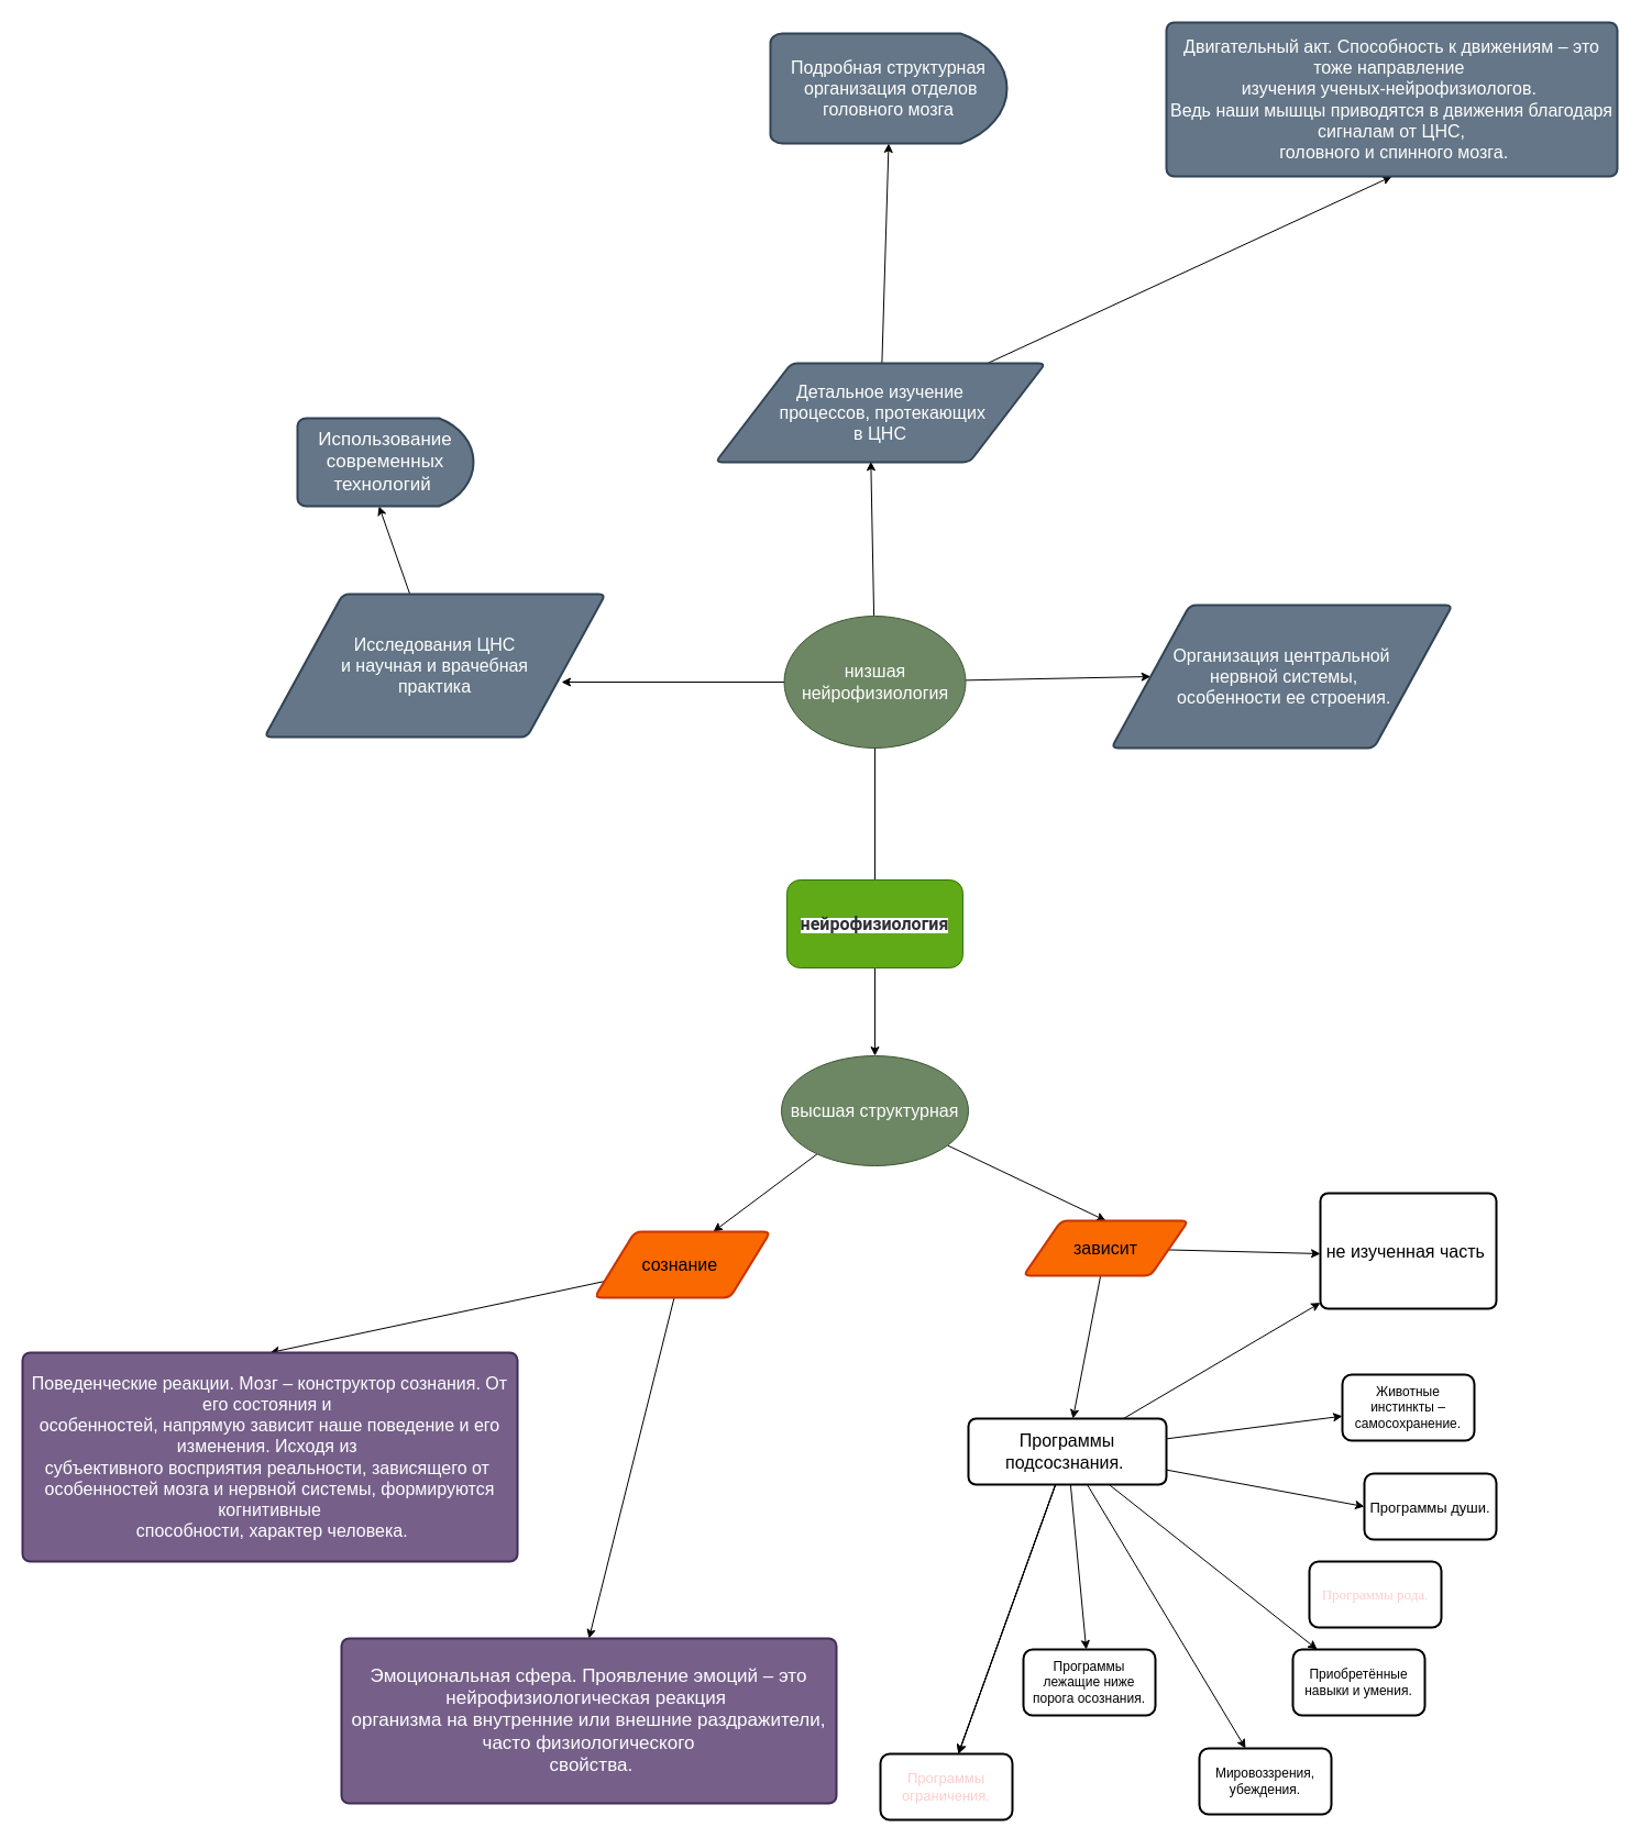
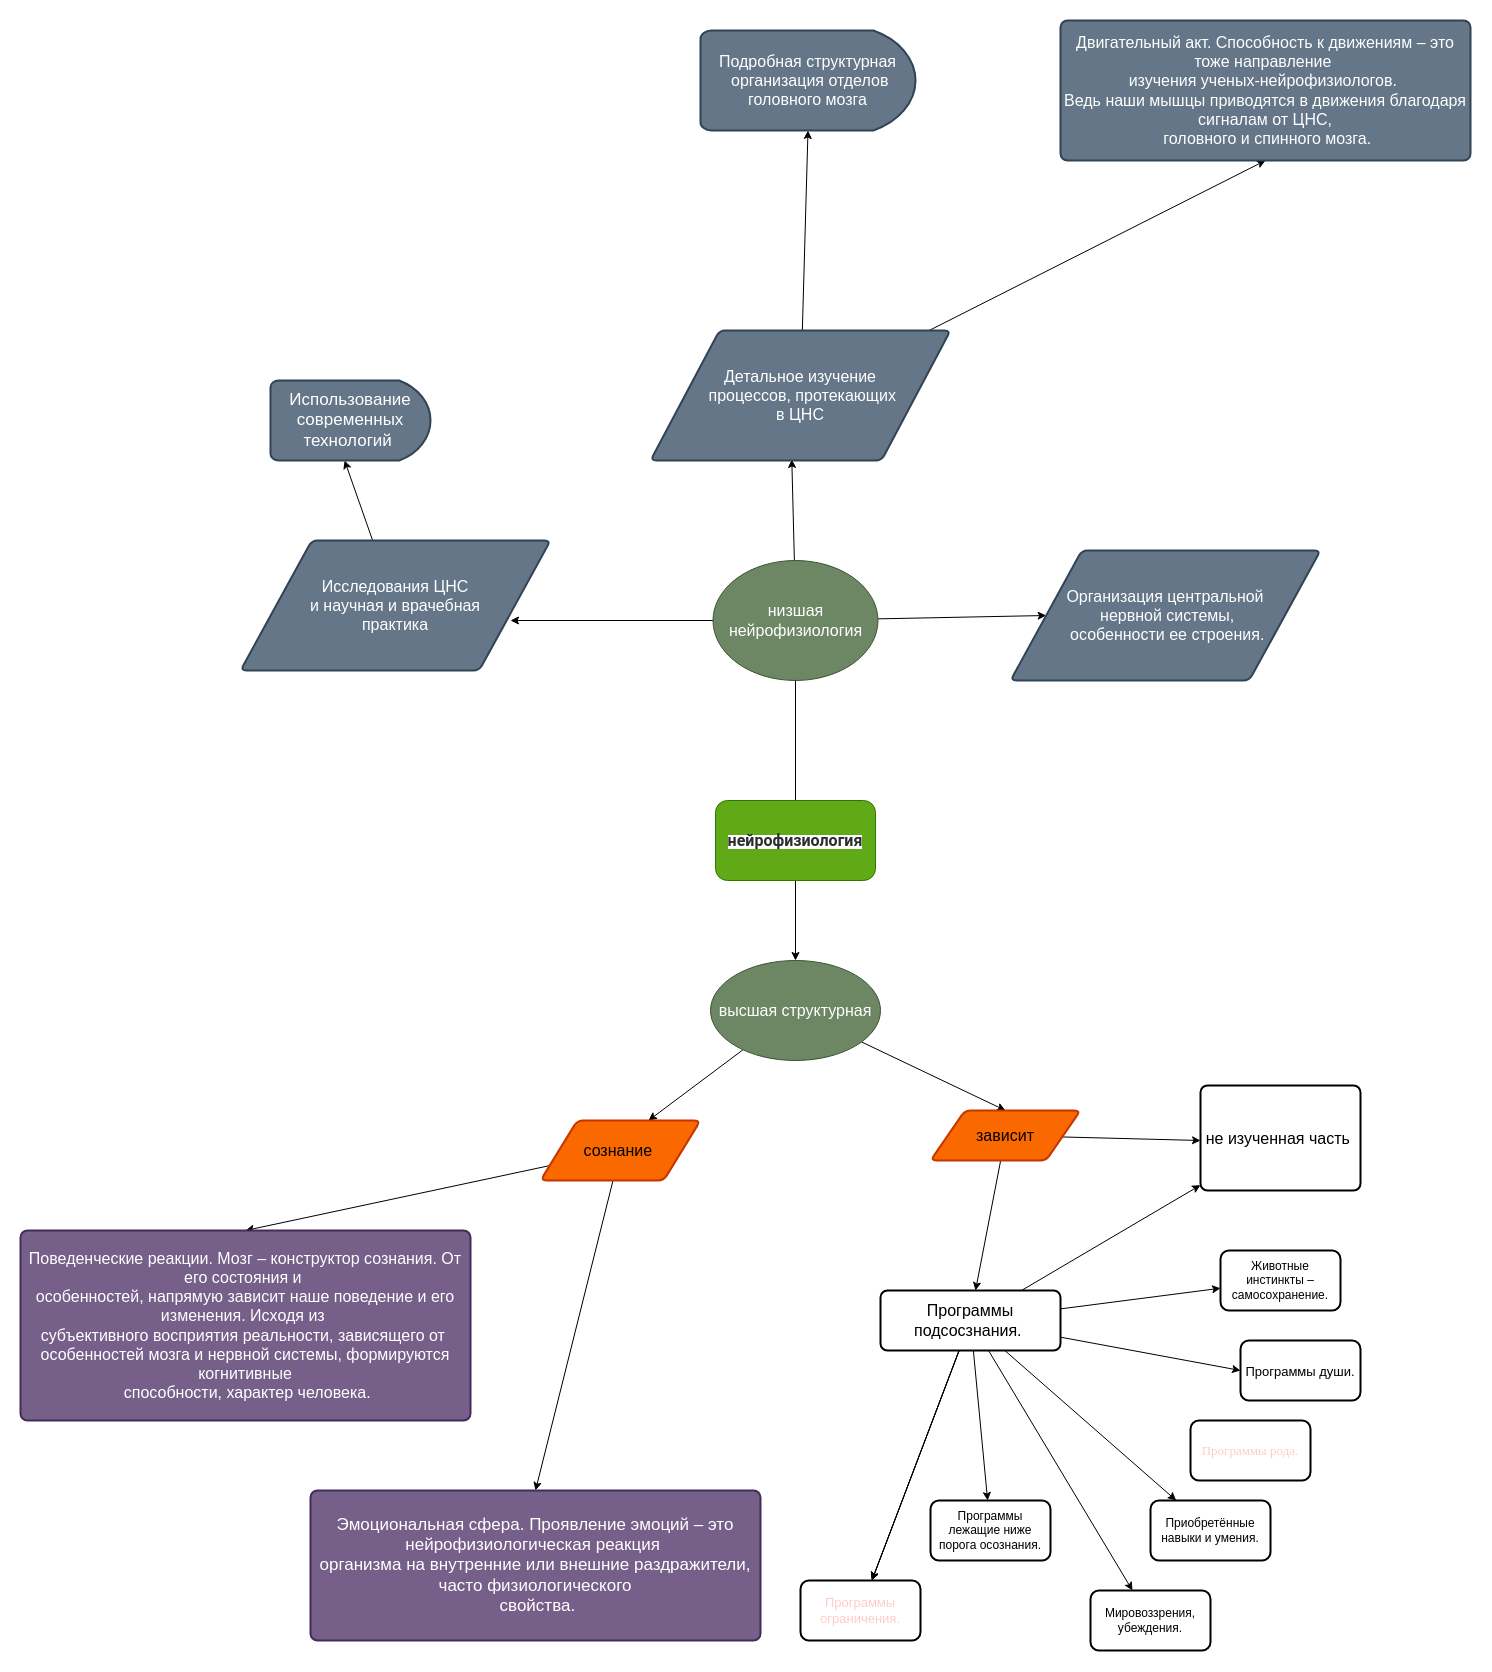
- <mxCell id="15" value="Детальное изучение&lt;br&gt;&amp;nbsp;процессов, протекающих &lt;br&gt;в ЦНС" style="shape=parallelogram;html=1;strokeWidth=2;perimeter=parallelogramPerimeter;whiteSpace=wrap;rounded=1;arcSize=12;size=0.23;fontSize=16;fillColor=#647687;fontColor=#ffffff;strokeColor=#314354;" parent="1" vertex="1"><mxGeometry x="650" y="330" width="300" height="90" as="geometry" /></mxCell>
+ <mxCell id="15" value="Детальное изучение&lt;br&gt;&amp;nbsp;процессов, протекающих &lt;br&gt;в ЦНС" style="shape=parallelogram;html=1;strokeWidth=2;perimeter=parallelogramPerimeter;whiteSpace=wrap;rounded=1;arcSize=12;size=0.23;fontSize=16;fillColor=#647687;fontColor=#ffffff;strokeColor=#314354;" parent="1" vertex="1"><mxGeometry x="650" y="330" width="300" height="130" as="geometry" /></mxCell>
- <mxCell id="43" value="Приобретённые навыки и умения." style="whiteSpace=wrap;html=1;rounded=1;arcSize=14;strokeWidth=2;" vertex="1" parent="1"><mxGeometry x="1175" y="1500" width="120" height="60" as="geometry" /></mxCell>
+ <mxCell id="43" value="Приобретённые навыки и умения." style="whiteSpace=wrap;html=1;rounded=1;arcSize=14;strokeWidth=2;" vertex="1" parent="1"><mxGeometry x="1150" y="1500" width="120" height="60" as="geometry" /></mxCell>
- <mxCell id="45" value="Программы ограничения." style="whiteSpace=wrap;html=1;rounded=1;arcSize=14;strokeWidth=2;fontSize=13;fontColor=#FFCCCC;" vertex="1" parent="1"><mxGeometry x="800" y="1595" width="120" height="60" as="geometry" /></mxCell>
+ <mxCell id="45" value="Программы ограничения." style="whiteSpace=wrap;html=1;rounded=1;arcSize=14;strokeWidth=2;fontSize=13;fontColor=#FFCCCC;" vertex="1" parent="1"><mxGeometry x="800" y="1580" width="120" height="60" as="geometry" /></mxCell>
